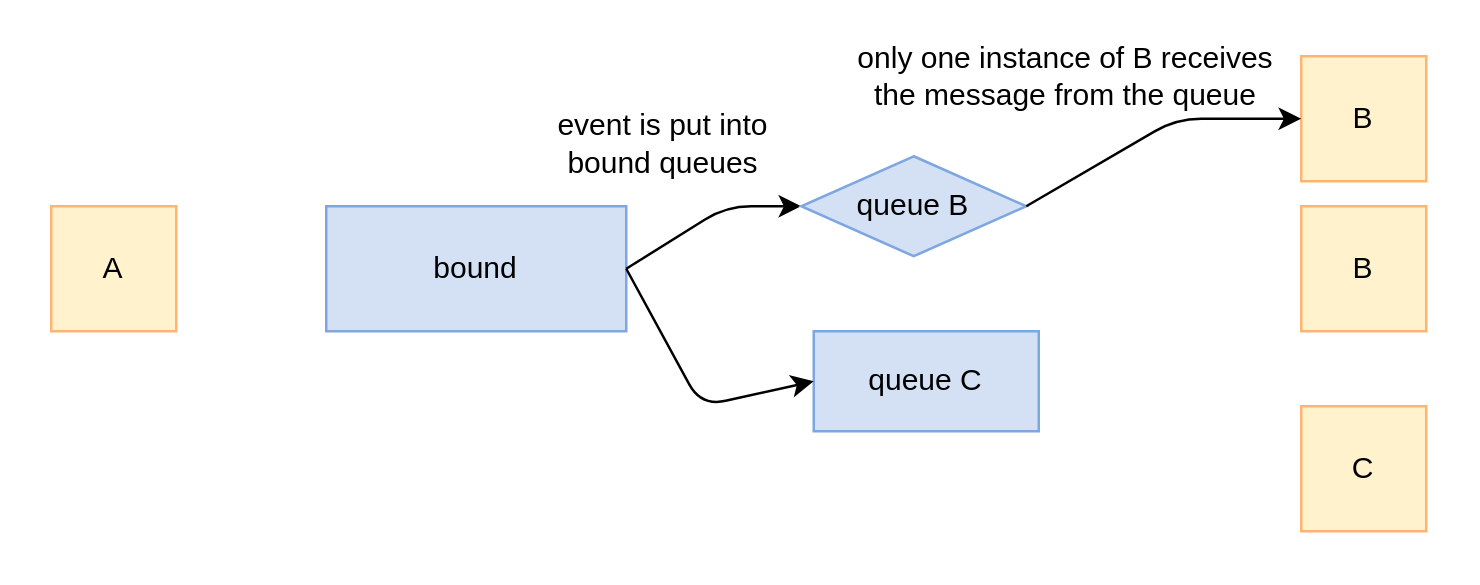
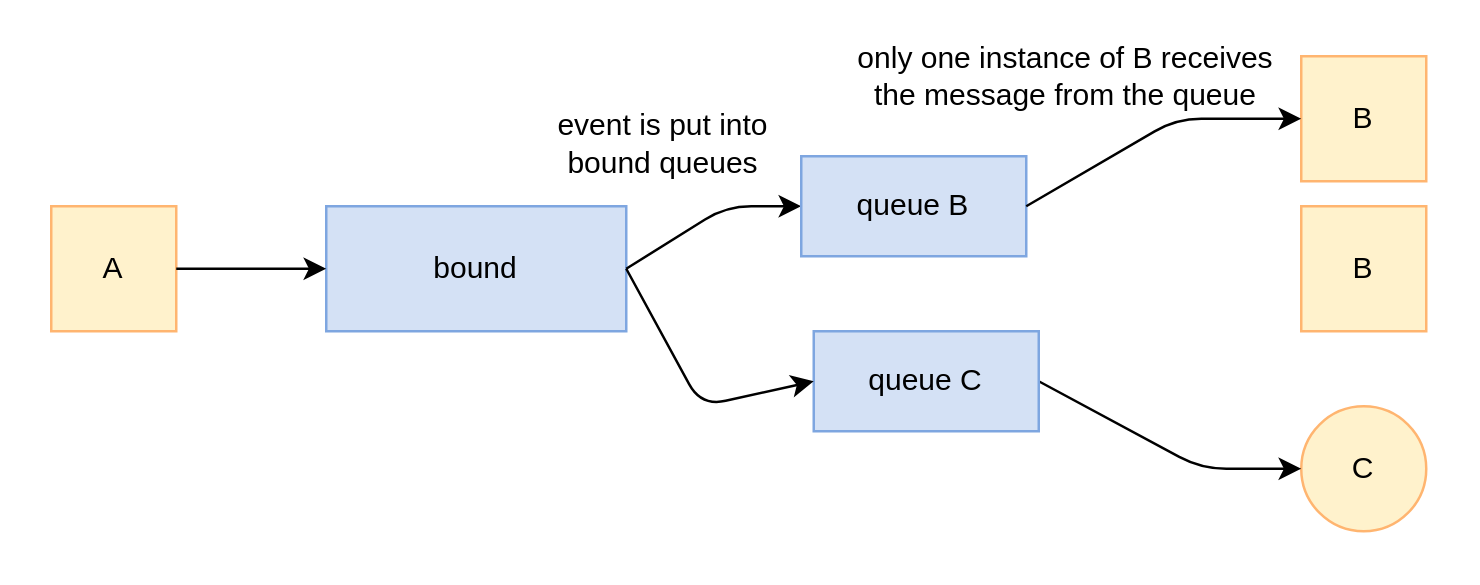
- <mxCell id="11" value="queue B" style="rhombus;whiteSpace=wrap;html=1;strokeColor=#7EA6E0;fillColor=#D4E1F5;" parent="1" vertex="1"><mxGeometry x="320" y="62" width="90" height="40" as="geometry" /></mxCell>
+ <mxCell id="11" value="queue B" style="rounded=0;whiteSpace=wrap;html=1;strokeColor=#7EA6E0;fillColor=#D4E1F5;" parent="1" vertex="1"><mxGeometry x="320" y="62" width="90" height="40" as="geometry" /></mxCell>
+ <mxCell id="7" value="" style="endArrow=classic;html=1;exitX=1;exitY=0.5;exitDx=0;exitDy=0;entryX=0;entryY=0.5;entryDx=0;entryDy=0;" parent="1" source="4" target="6" edge="1"><mxGeometry width="50" height="50" relative="1" as="geometry"><mxPoint x="10" y="262" as="sourcePoint" /><mxPoint x="60" y="212" as="targetPoint" /><Array as="points" /></mxGeometry></mxCell>
+ <mxCell id="9" value="" style="endArrow=classic;html=1;exitX=1;exitY=0.5;exitDx=0;exitDy=0;entryX=0;entryY=0.5;entryDx=0;entryDy=0;" parent="1" source="10" target="2" edge="1"><mxGeometry width="50" height="50" relative="1" as="geometry"><mxPoint x="10" y="342" as="sourcePoint" /><mxPoint x="60" y="292" as="targetPoint" /><Array as="points"><mxPoint x="480" y="187" /></Array></mxGeometry></mxCell>
- <mxCell id="2" value="C" style="whiteSpace=wrap;html=1;aspect=fixed;fillColor=#FFF2CC;strokeColor=#FFB570;" parent="1" vertex="1"><mxGeometry x="520" y="162" width="50" height="50" as="geometry" /></mxCell>
+ <mxCell id="2" value="C" style="ellipse;whiteSpace=wrap;html=1;aspect=fixed;fillColor=#FFF2CC;strokeColor=#FFB570;" parent="1" vertex="1"><mxGeometry x="520" y="162" width="50" height="50" as="geometry" /></mxCell>
